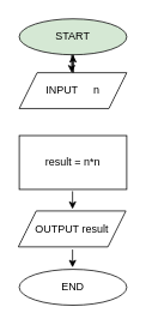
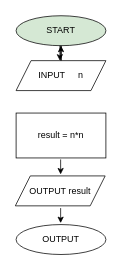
- <mxCell id="7" value="END" style="ellipse;whiteSpace=wrap;html=1;" vertex="1" parent="1"><mxGeometry x="21" y="299" width="120" height="40" as="geometry" /></mxCell>
+ <mxCell id="7" value="OUTPUT" style="ellipse;whiteSpace=wrap;html=1;" vertex="1" parent="1"><mxGeometry x="21" y="299" width="120" height="40" as="geometry" /></mxCell>
